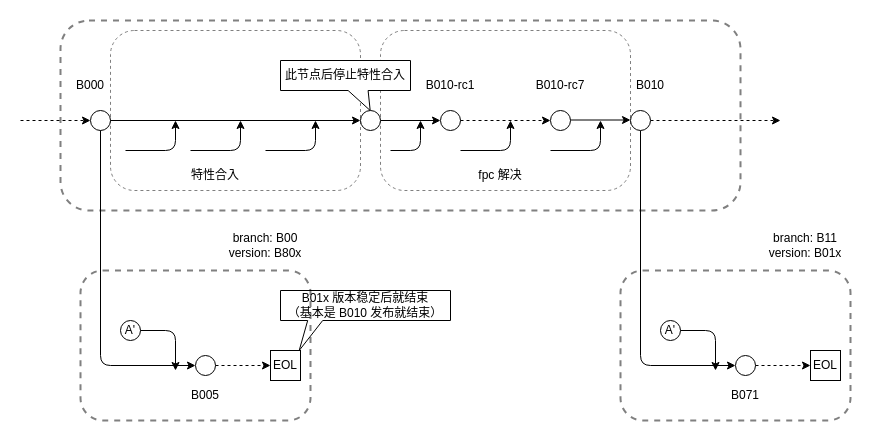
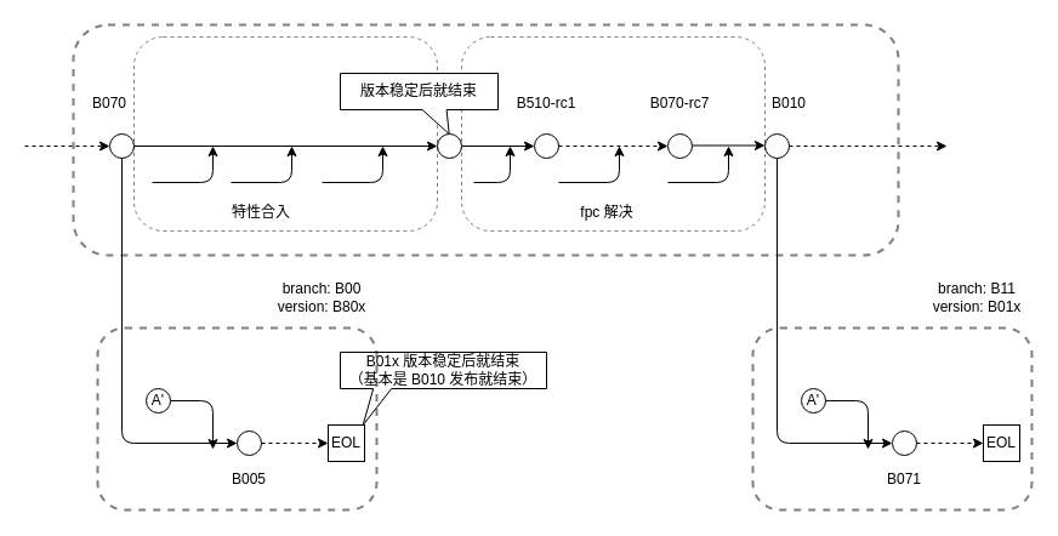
- <mxCell id="48" value="此节点后停止特性合入" style="shape=callout;whiteSpace=wrap;html=1;perimeter=calloutPerimeter;size=20;position=0.52;position2=0.69;" parent="1" vertex="1"><mxGeometry x="280" y="60" width="130" height="50" as="geometry" /></mxCell>
+ <mxCell id="48" value="版本稳定后就结束" style="shape=callout;whiteSpace=wrap;html=1;perimeter=calloutPerimeter;size=20;position=0.52;position2=0.69;" parent="1" vertex="1"><mxGeometry x="280" y="60" width="130" height="50" as="geometry" /></mxCell>
- <mxCell id="10" value="B000" style="text;html=1;strokeColor=none;fillColor=none;align=center;verticalAlign=middle;whiteSpace=wrap;rounded=0;" parent="1" vertex="1"><mxGeometry x="60" y="70" width="60" height="30" as="geometry" /></mxCell>
+ <mxCell id="10" value="B070" style="text;html=1;strokeColor=none;fillColor=none;align=center;verticalAlign=middle;whiteSpace=wrap;rounded=0;" parent="1" vertex="1"><mxGeometry x="60" y="70" width="60" height="30" as="geometry" /></mxCell>
- <mxCell id="11" value="B010-rc1" style="text;html=1;strokeColor=none;fillColor=none;align=center;verticalAlign=middle;whiteSpace=wrap;rounded=0;" parent="1" vertex="1"><mxGeometry x="420" y="70" width="60" height="30" as="geometry" /></mxCell>
+ <mxCell id="11" value="B510-rc1" style="text;html=1;strokeColor=none;fillColor=none;align=center;verticalAlign=middle;whiteSpace=wrap;rounded=0;" parent="1" vertex="1"><mxGeometry x="420" y="70" width="60" height="30" as="geometry" /></mxCell>
- <mxCell id="17" value="B010-rc7" style="text;html=1;strokeColor=none;fillColor=none;align=center;verticalAlign=middle;whiteSpace=wrap;rounded=0;" parent="1" vertex="1"><mxGeometry x="530" y="70" width="60" height="30" as="geometry" /></mxCell>
+ <mxCell id="17" value="B070-rc7" style="text;html=1;strokeColor=none;fillColor=none;align=center;verticalAlign=middle;whiteSpace=wrap;rounded=0;" parent="1" vertex="1"><mxGeometry x="530" y="70" width="60" height="30" as="geometry" /></mxCell>
